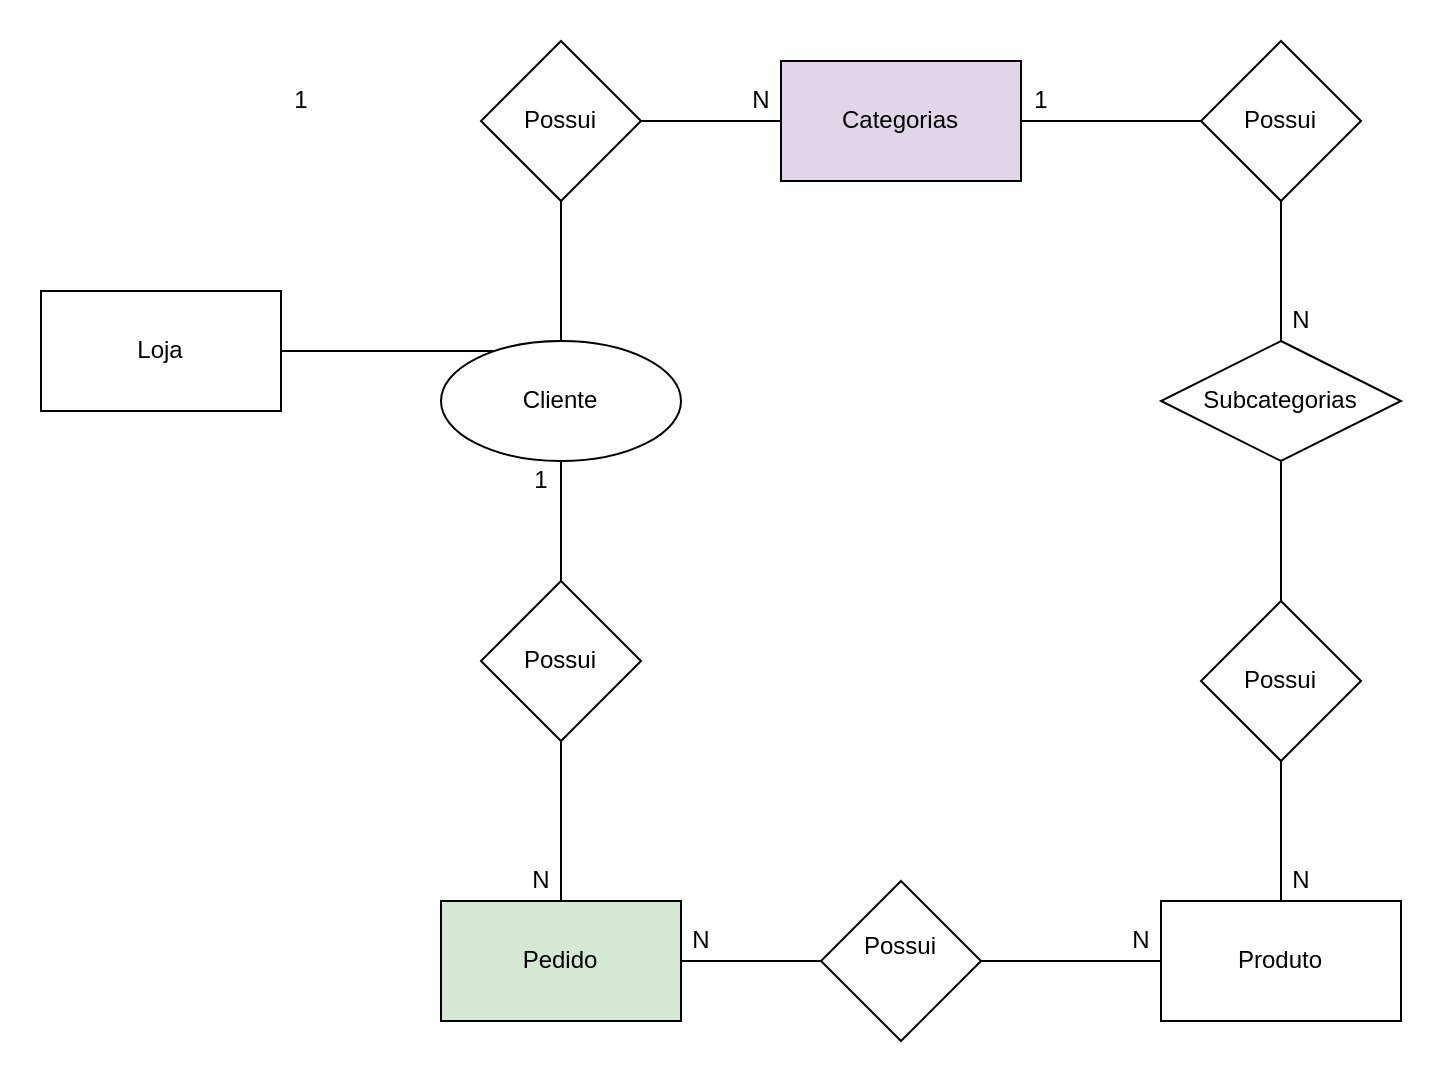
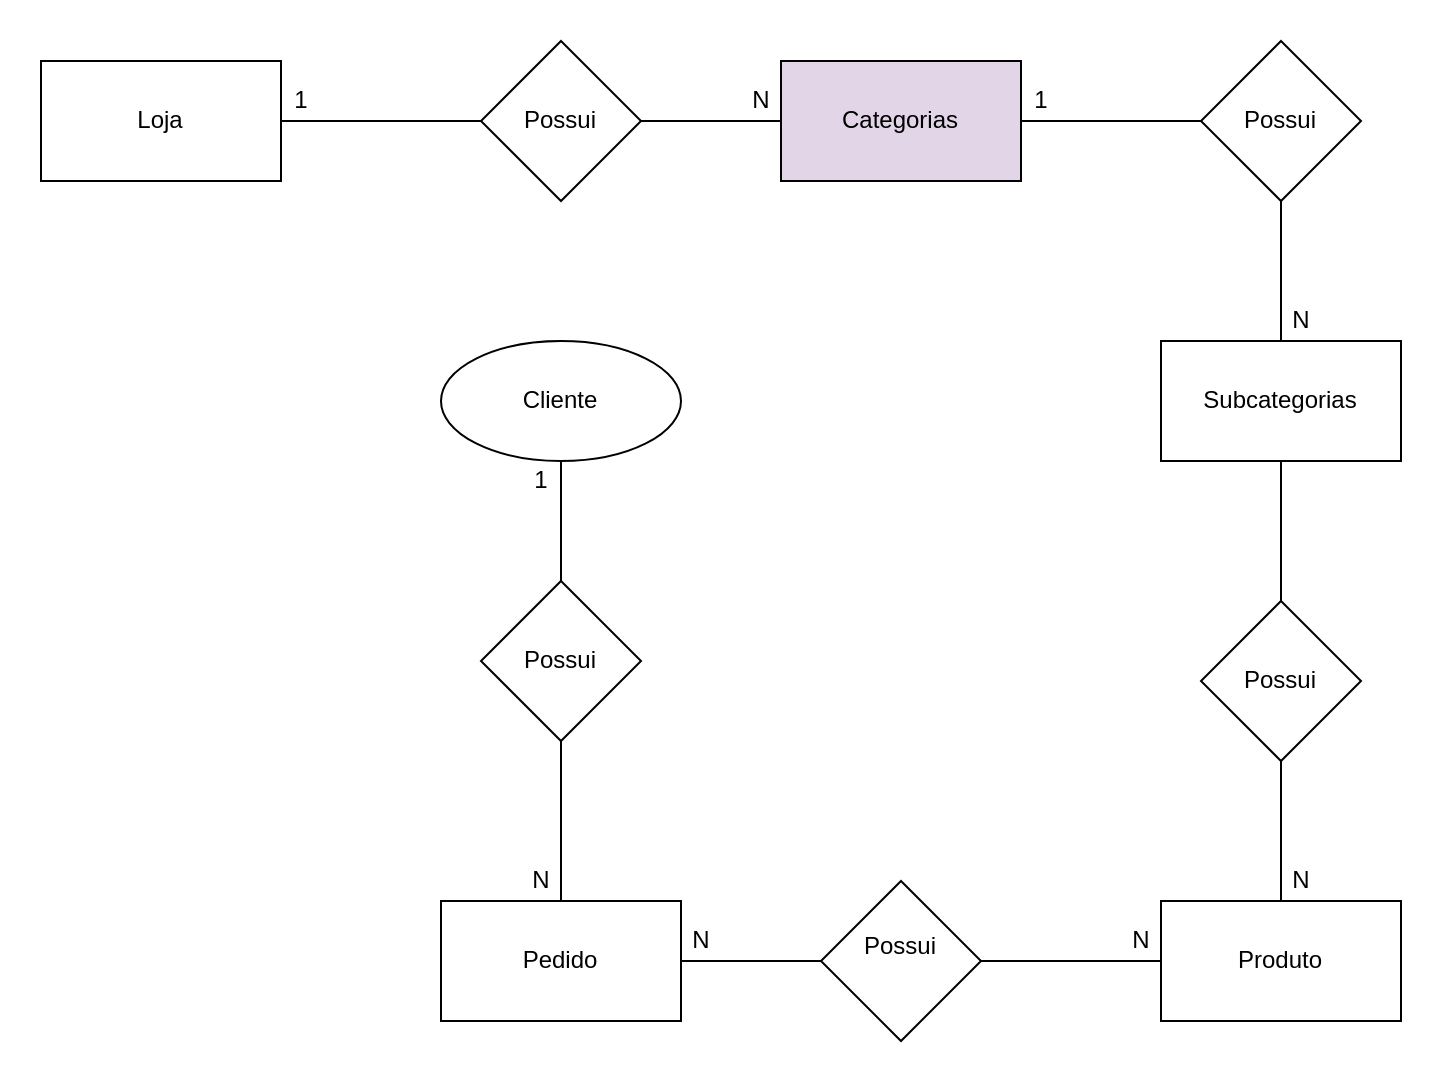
- <mxCell id="3" value="Loja" style="whiteSpace=wrap;html=1;" vertex="1" parent="1"><mxGeometry x="20" y="145" width="120" height="60" as="geometry" /></mxCell>
+ <mxCell id="3" value="Loja" style="whiteSpace=wrap;html=1;" vertex="1" parent="1"><mxGeometry x="20" y="30" width="120" height="60" as="geometry" /></mxCell>
- <mxCell id="11" value="Subcategorias" style="rhombus;whiteSpace=wrap;html=1;" vertex="1" parent="1"><mxGeometry x="580" y="170" width="120" height="60" as="geometry" /></mxCell>
+ <mxCell id="11" value="Subcategorias" style="whiteSpace=wrap;html=1;" vertex="1" parent="1"><mxGeometry x="580" y="170" width="120" height="60" as="geometry" /></mxCell>
- <mxCell id="19" value="Pedido" style="whiteSpace=wrap;html=1;fillColor=#d5e8d4;" vertex="1" parent="1"><mxGeometry x="220" y="450" width="120" height="60" as="geometry" /></mxCell>
+ <mxCell id="19" value="Pedido" style="whiteSpace=wrap;html=1;" vertex="1" parent="1"><mxGeometry x="220" y="450" width="120" height="60" as="geometry" /></mxCell>
